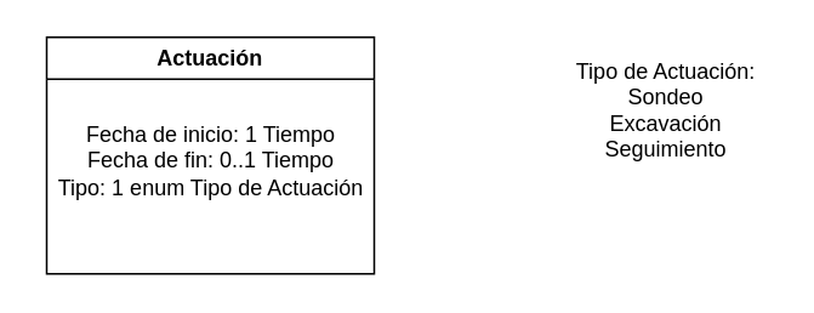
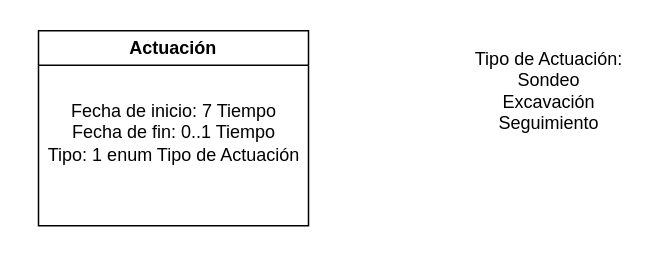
- <mxCell id="3" value="Fecha de inicio: 1 Tiempo&lt;br/&gt;Fecha de fin: 0..1 Tiempo&lt;br/&gt;Tipo: 1 enum Tipo de Actuación&lt;br&gt;&amp;nbsp;" style="text;html=1;align=center;verticalAlign=middle;resizable=0;points=[];autosize=1;strokeColor=none;fillColor=none;" vertex="1" parent="2"><mxGeometry x="-5" y="40" width="190" height="70" as="geometry" /></mxCell>
+ <mxCell id="3" value="Fecha de inicio: 7 Tiempo&lt;br/&gt;Fecha de fin: 0..1 Tiempo&lt;br/&gt;Tipo: 1 enum Tipo de Actuación&lt;br&gt;&amp;nbsp;" style="text;html=1;align=center;verticalAlign=middle;resizable=0;points=[];autosize=1;strokeColor=none;fillColor=none;" vertex="1" parent="2"><mxGeometry x="-5" y="40" width="190" height="70" as="geometry" /></mxCell>
